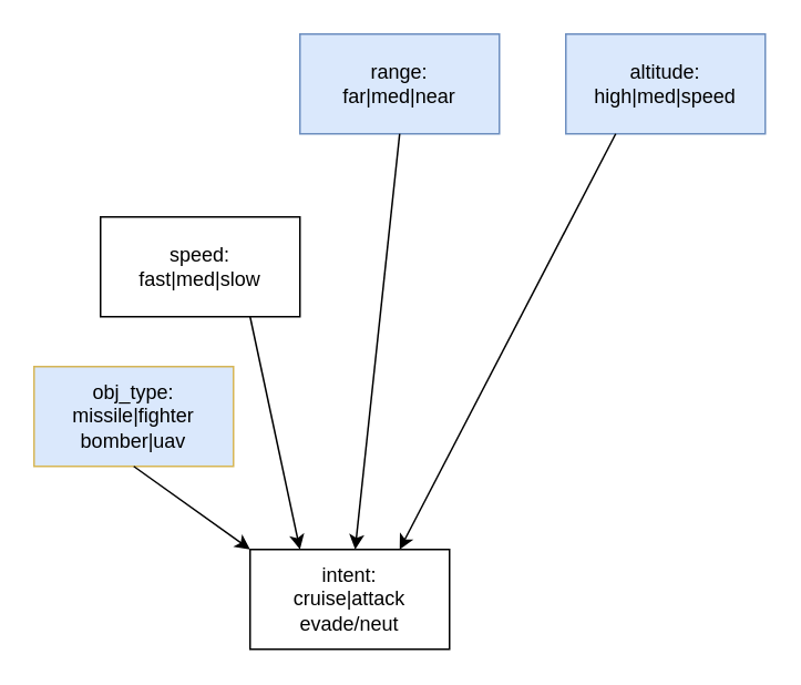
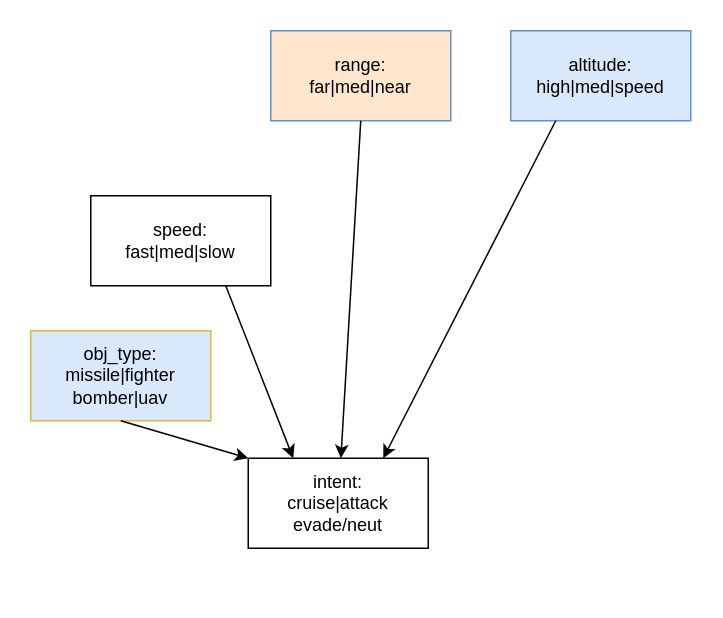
- <mxCell id="2" value="&lt;div&gt;range:&lt;/div&gt;&lt;div&gt;far|med|near&lt;br&gt;&lt;/div&gt;" style="rounded=0;whiteSpace=wrap;html=1;fillColor=#dae8fc;strokeColor=#6c8ebf;" vertex="1" parent="1"><mxGeometry x="180" y="20" width="120" height="60" as="geometry" /></mxCell>
+ <mxCell id="2" value="&lt;div&gt;range:&lt;/div&gt;&lt;div&gt;far|med|near&lt;br&gt;&lt;/div&gt;" style="rounded=0;whiteSpace=wrap;html=1;fillColor=#ffe6cc;strokeColor=#6c8ebf;" vertex="1" parent="1"><mxGeometry x="180" y="20" width="120" height="60" as="geometry" /></mxCell>
- <mxCell id="6" value="&lt;div&gt;intent:&lt;/div&gt;&lt;div&gt;cruise|attack&lt;/div&gt;&lt;div&gt;evade/neut&lt;br&gt;&lt;/div&gt;" style="rounded=0;whiteSpace=wrap;html=1;" vertex="1" parent="1"><mxGeometry x="150" y="330" width="120" height="60" as="geometry" /></mxCell>
+ <mxCell id="6" value="&lt;div&gt;intent:&lt;/div&gt;&lt;div&gt;cruise|attack&lt;/div&gt;&lt;div&gt;evade/neut&lt;br&gt;&lt;/div&gt;" style="rounded=0;whiteSpace=wrap;html=1;" vertex="1" parent="1"><mxGeometry x="165" y="305" width="120" height="60" as="geometry" /></mxCell>
